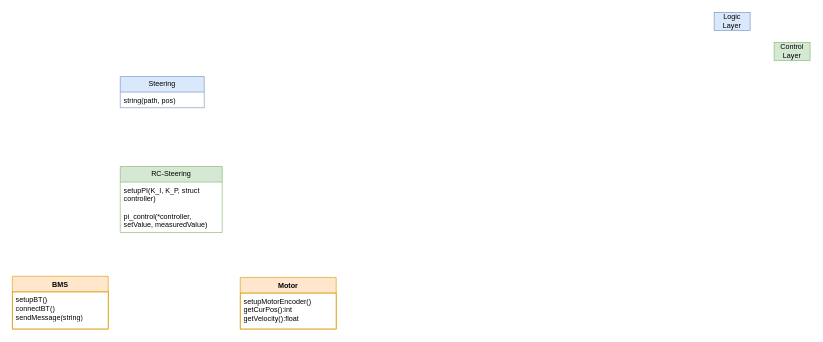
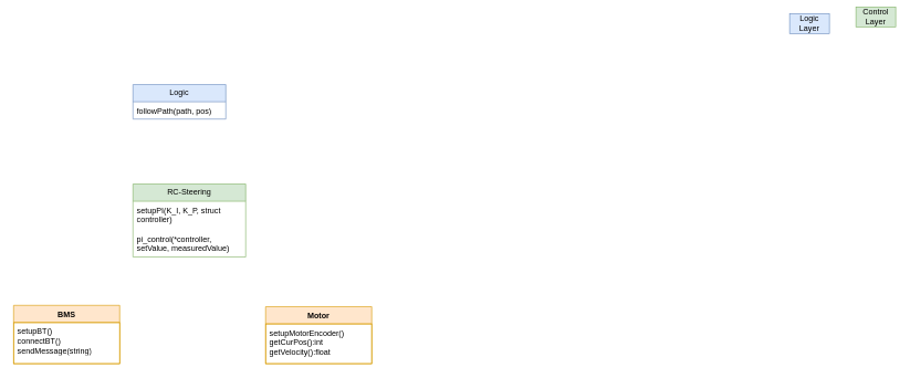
- <mxCell id="12" value="Control Layer" style="text;html=1;strokeColor=#82b366;fillColor=#d5e8d4;align=center;verticalAlign=middle;whiteSpace=wrap;rounded=0;" vertex="1" parent="1"><mxGeometry x="1290" y="70" width="60" height="30" as="geometry" /></mxCell>
+ <mxCell id="12" value="Control Layer" style="text;html=1;strokeColor=#82b366;fillColor=#d5e8d4;align=center;verticalAlign=middle;whiteSpace=wrap;rounded=0;" vertex="1" parent="1"><mxGeometry x="1290" y="10" width="60" height="30" as="geometry" /></mxCell>
- <mxCell id="9" value="Steering" style="swimlane;fontStyle=0;childLayout=stackLayout;horizontal=1;startSize=26;fillColor=#dae8fc;horizontalStack=0;resizeParent=1;resizeParentMax=0;resizeLast=0;collapsible=1;marginBottom=0;whiteSpace=wrap;html=1;strokeColor=#6c8ebf;" vertex="1" parent="1"><mxGeometry x="200" y="127" width="140" height="52" as="geometry" /></mxCell>
+ <mxCell id="9" value="Logic" style="swimlane;fontStyle=0;childLayout=stackLayout;horizontal=1;startSize=26;fillColor=#dae8fc;horizontalStack=0;resizeParent=1;resizeParentMax=0;resizeLast=0;collapsible=1;marginBottom=0;whiteSpace=wrap;html=1;strokeColor=#6c8ebf;" vertex="1" parent="1"><mxGeometry x="200" y="127" width="140" height="52" as="geometry" /></mxCell>
- <mxCell id="10" value="string(path, pos)" style="text;strokeColor=none;fillColor=none;align=left;verticalAlign=top;spacingLeft=4;spacingRight=4;overflow=hidden;rotatable=0;points=[[0,0.5],[1,0.5]];portConstraint=eastwest;whiteSpace=wrap;html=1;" vertex="1" parent="9"><mxGeometry y="26" width="140" height="26" as="geometry" /></mxCell>
+ <mxCell id="10" value="followPath(path, pos)" style="text;strokeColor=none;fillColor=none;align=left;verticalAlign=top;spacingLeft=4;spacingRight=4;overflow=hidden;rotatable=0;points=[[0,0.5],[1,0.5]];portConstraint=eastwest;whiteSpace=wrap;html=1;" vertex="1" parent="9"><mxGeometry y="26" width="140" height="26" as="geometry" /></mxCell>
